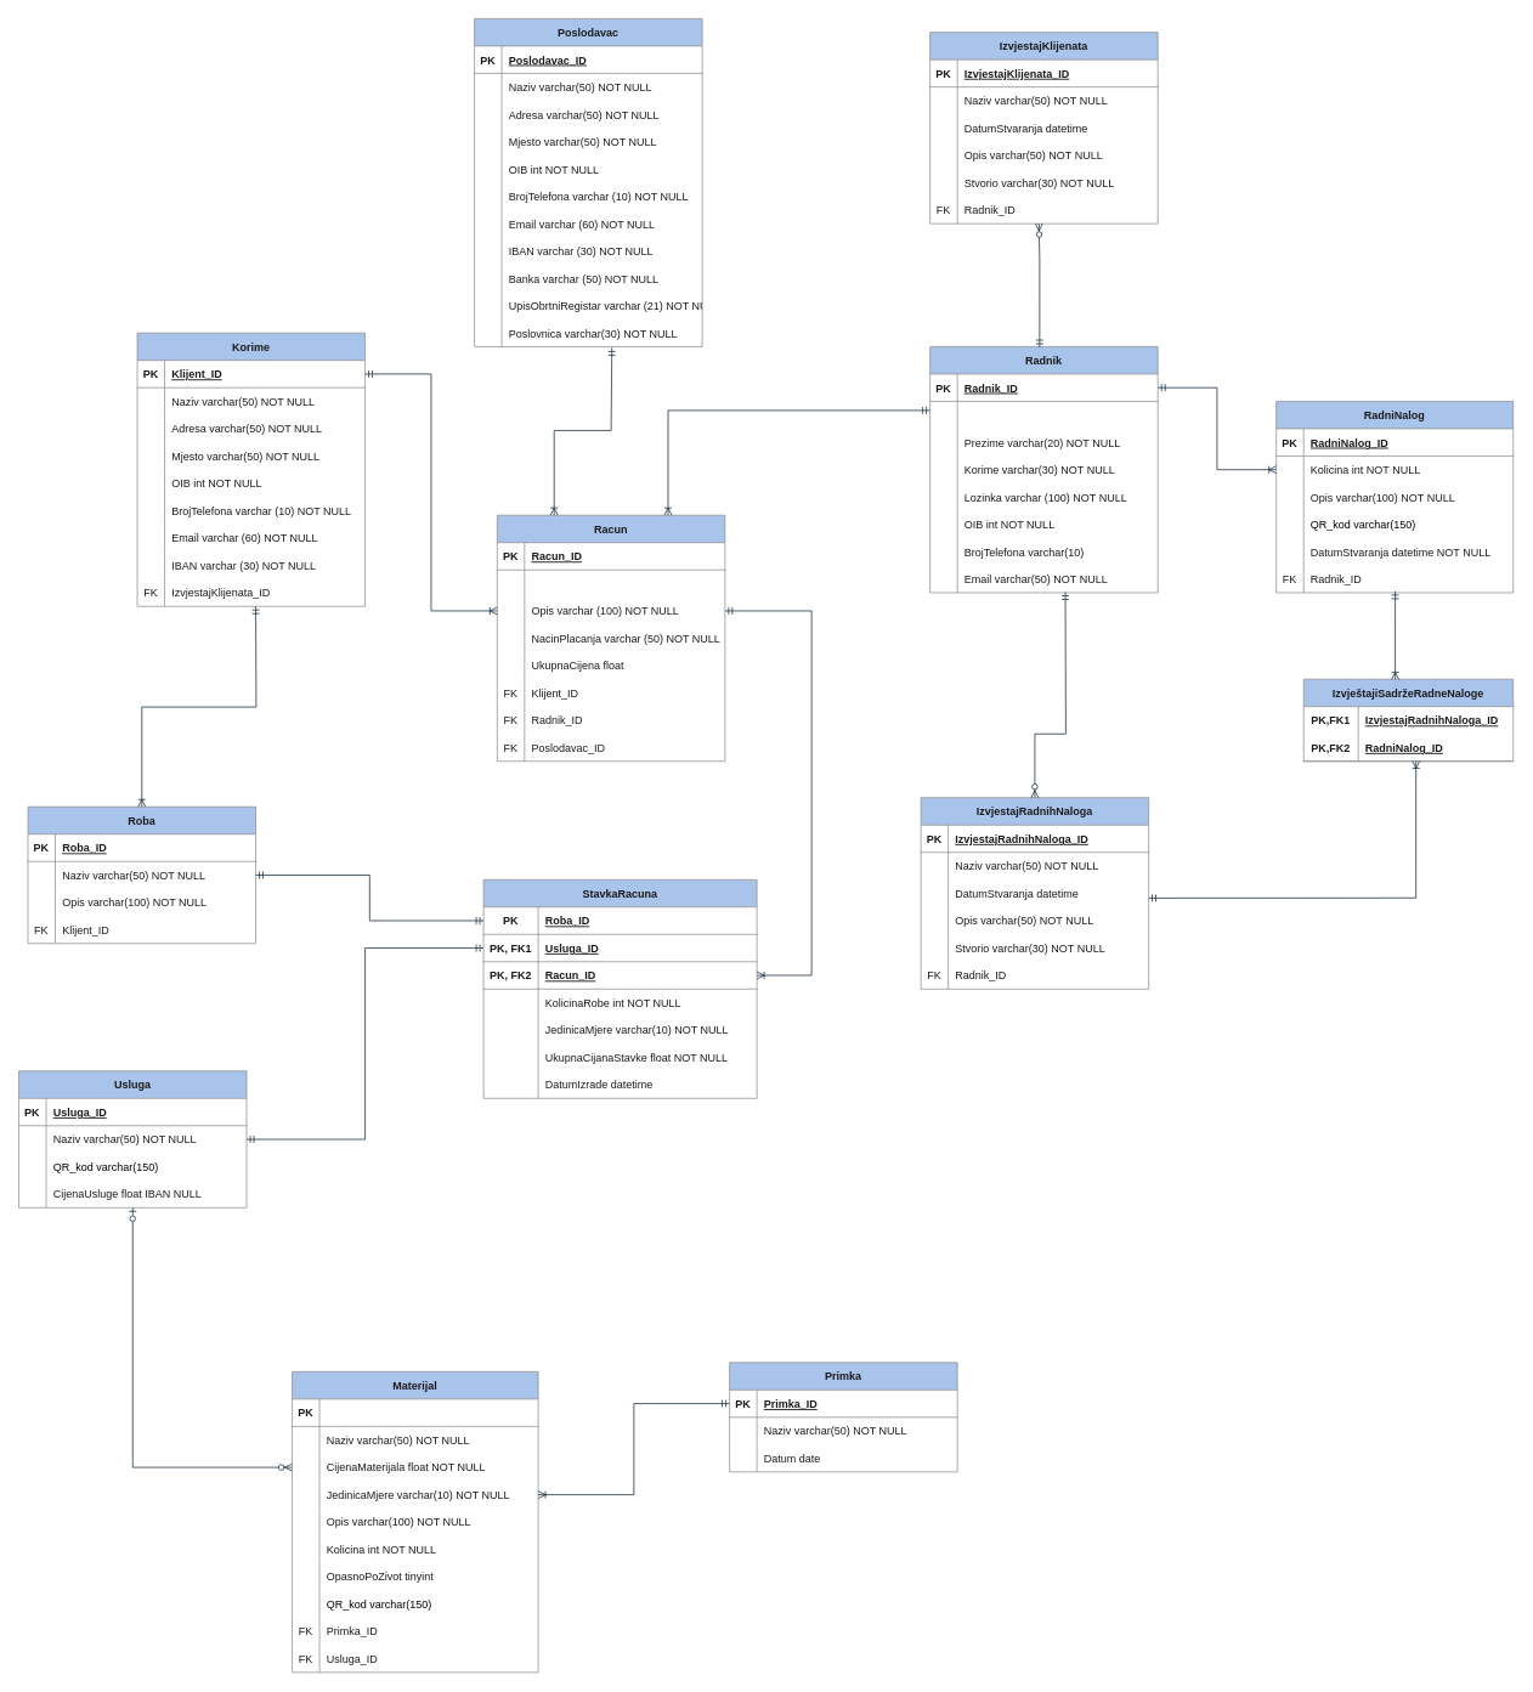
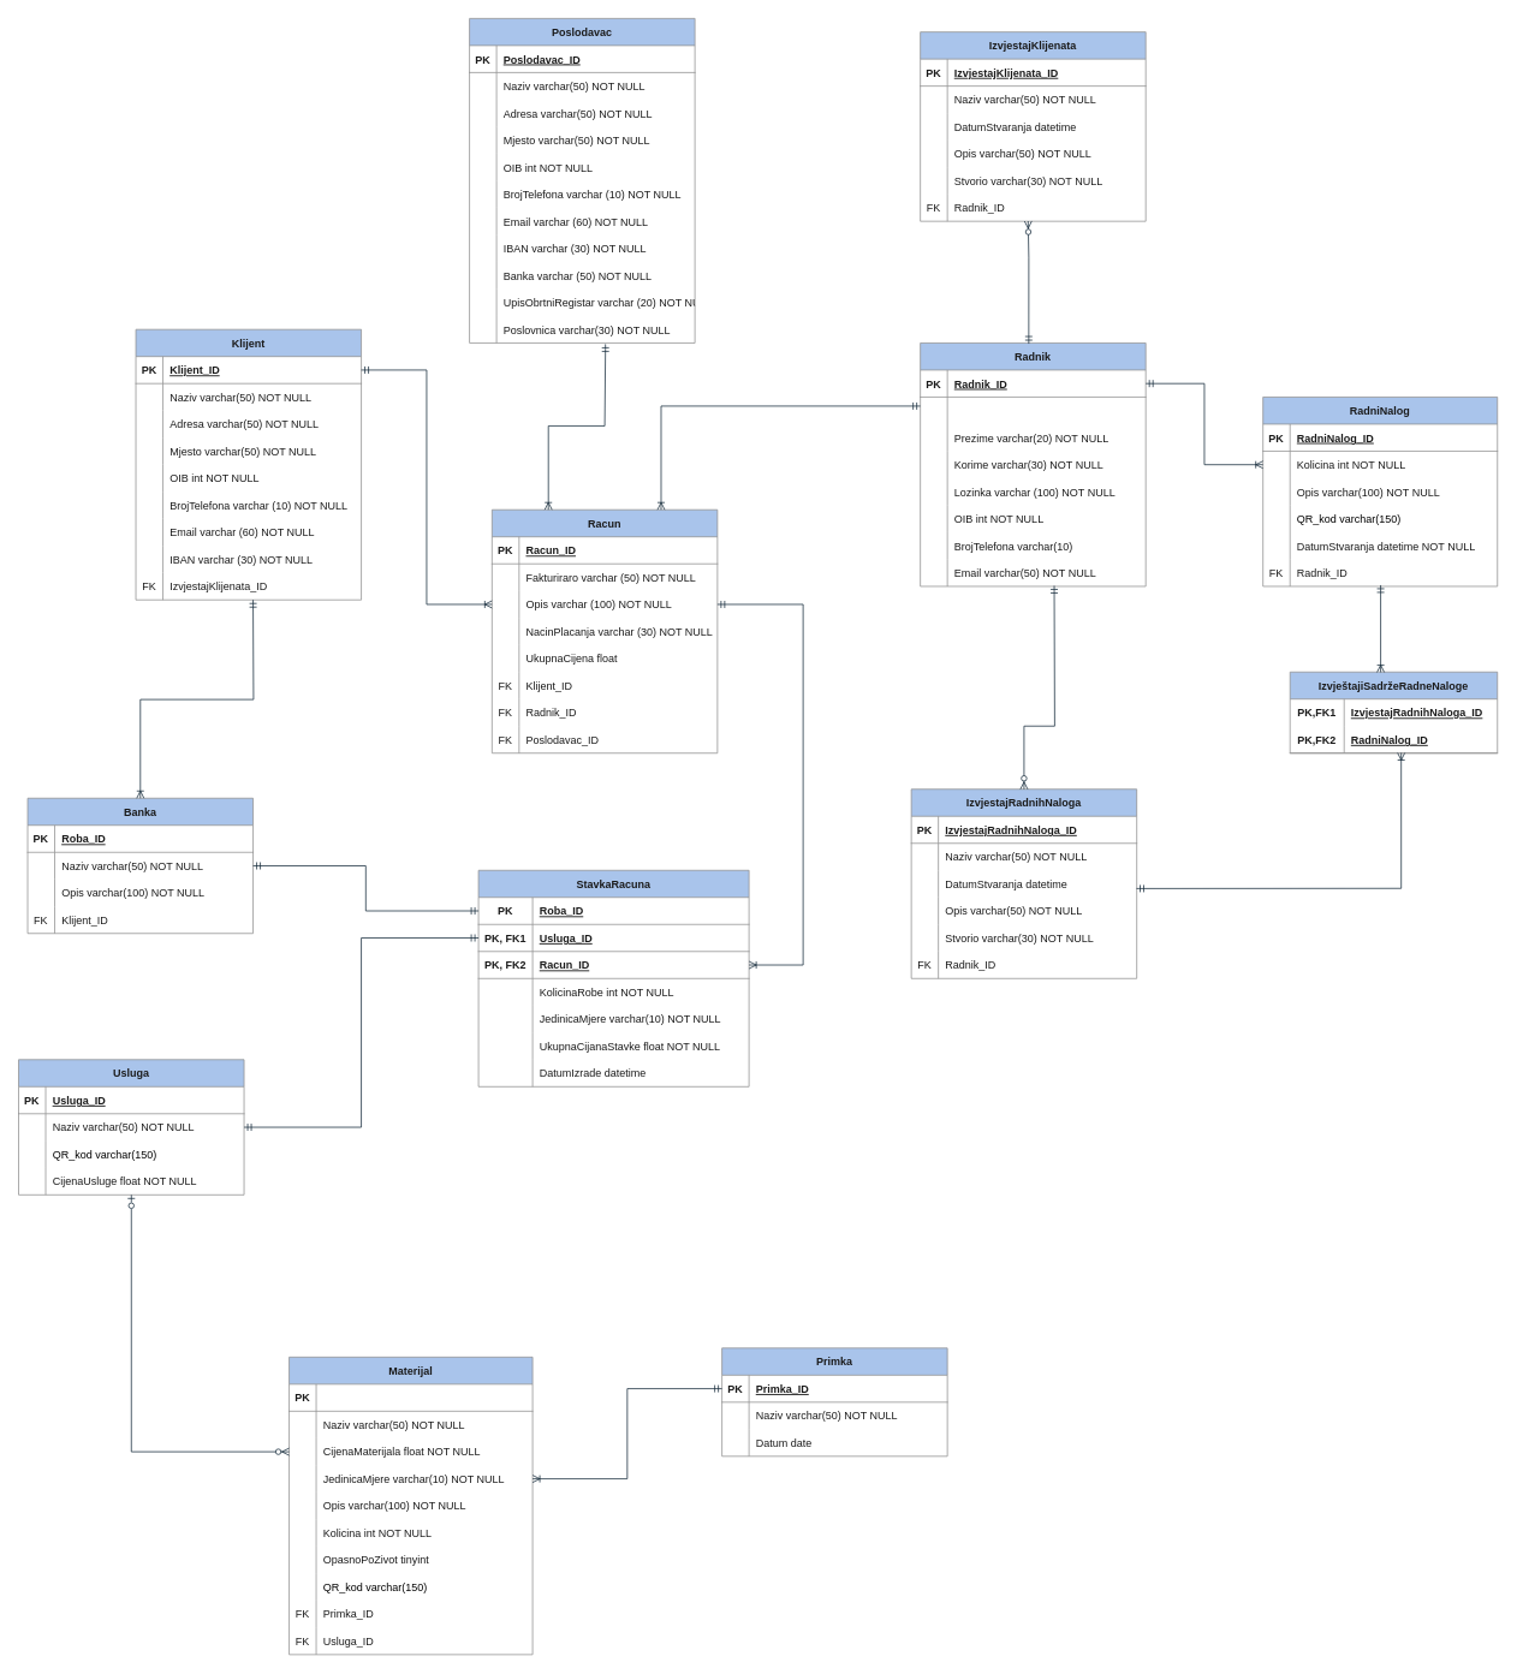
- <mxCell id="235" value="UpisObrtniRegistar varchar (21) NOT NULL" style="shape=partialRectangle;connectable=0;fillColor=none;top=0;left=0;bottom=0;right=0;align=left;spacingLeft=6;overflow=hidden;rounded=0;strokeColor=#909090;fontColor=#1A1A1A;" parent="233" vertex="1"><mxGeometry x="30" width="220" height="30" as="geometry"><mxRectangle width="220" height="30" as="alternateBounds" /></mxGeometry></mxCell>
+ <mxCell id="235" value="UpisObrtniRegistar varchar (20) NOT NULL" style="shape=partialRectangle;connectable=0;fillColor=none;top=0;left=0;bottom=0;right=0;align=left;spacingLeft=6;overflow=hidden;rounded=0;strokeColor=#909090;fontColor=#1A1A1A;" parent="233" vertex="1"><mxGeometry x="30" width="220" height="30" as="geometry"><mxRectangle width="220" height="30" as="alternateBounds" /></mxGeometry></mxCell>
- <mxCell id="177" value="Korime" style="shape=table;startSize=30;container=1;collapsible=1;childLayout=tableLayout;fixedRows=1;rowLines=0;fontStyle=1;align=center;resizeLast=1;rounded=0;fillColor=#A9C4EB;strokeColor=#909090;fontColor=#1A1A1A;" parent="1" vertex="1"><mxGeometry x="150" y="365" width="250" height="300" as="geometry" /></mxCell>
+ <mxCell id="177" value="Klijent" style="shape=table;startSize=30;container=1;collapsible=1;childLayout=tableLayout;fixedRows=1;rowLines=0;fontStyle=1;align=center;resizeLast=1;rounded=0;fillColor=#A9C4EB;strokeColor=#909090;fontColor=#1A1A1A;" parent="1" vertex="1"><mxGeometry x="150" y="365" width="250" height="300" as="geometry" /></mxCell>
+ <mxCell id="89" value="Fakturiraro varchar (50) NOT NULL" style="shape=partialRectangle;overflow=hidden;connectable=0;fillColor=none;top=0;left=0;bottom=0;right=0;align=left;spacingLeft=6;rounded=0;strokeColor=#909090;fontColor=#1A1A1A;" parent="87" vertex="1"><mxGeometry x="30" width="220" height="30" as="geometry"><mxRectangle width="220" height="30" as="alternateBounds" /></mxGeometry></mxCell>
- <mxCell id="95" value="NacinPlacanja varchar (50) NOT NULL" style="shape=partialRectangle;connectable=0;fillColor=none;top=0;left=0;bottom=0;right=0;align=left;spacingLeft=6;overflow=hidden;rounded=0;strokeColor=#909090;fontColor=#1A1A1A;" parent="93" vertex="1"><mxGeometry x="30" width="220" height="30" as="geometry"><mxRectangle width="220" height="30" as="alternateBounds" /></mxGeometry></mxCell>
+ <mxCell id="95" value="NacinPlacanja varchar (30) NOT NULL" style="shape=partialRectangle;connectable=0;fillColor=none;top=0;left=0;bottom=0;right=0;align=left;spacingLeft=6;overflow=hidden;rounded=0;strokeColor=#909090;fontColor=#1A1A1A;" parent="93" vertex="1"><mxGeometry x="30" width="220" height="30" as="geometry"><mxRectangle width="220" height="30" as="alternateBounds" /></mxGeometry></mxCell>
- <mxCell id="40" value="Roba" style="shape=table;startSize=30;container=1;collapsible=1;childLayout=tableLayout;fixedRows=1;rowLines=0;fontStyle=1;align=center;resizeLast=1;rounded=0;fillColor=#A9C4EB;strokeColor=#909090;fontColor=#1A1A1A;" parent="1" vertex="1"><mxGeometry x="30" y="885" width="250" height="150" as="geometry" /></mxCell>
+ <mxCell id="40" value="Banka" style="shape=table;startSize=30;container=1;collapsible=1;childLayout=tableLayout;fixedRows=1;rowLines=0;fontStyle=1;align=center;resizeLast=1;rounded=0;fillColor=#A9C4EB;strokeColor=#909090;fontColor=#1A1A1A;" parent="1" vertex="1"><mxGeometry x="30" y="885" width="250" height="150" as="geometry" /></mxCell>
- <mxCell id="154" value="CijenaUsluge float IBAN NULL" style="shape=partialRectangle;connectable=0;fillColor=none;top=0;left=0;bottom=0;right=0;align=left;spacingLeft=6;overflow=hidden;rounded=0;strokeColor=#909090;fontColor=#1A1A1A;" parent="152" vertex="1"><mxGeometry x="30" width="220" height="30" as="geometry"><mxRectangle width="220" height="30" as="alternateBounds" /></mxGeometry></mxCell>
+ <mxCell id="154" value="CijenaUsluge float NOT NULL" style="shape=partialRectangle;connectable=0;fillColor=none;top=0;left=0;bottom=0;right=0;align=left;spacingLeft=6;overflow=hidden;rounded=0;strokeColor=#909090;fontColor=#1A1A1A;" parent="152" vertex="1"><mxGeometry x="30" width="220" height="30" as="geometry"><mxRectangle width="220" height="30" as="alternateBounds" /></mxGeometry></mxCell>
